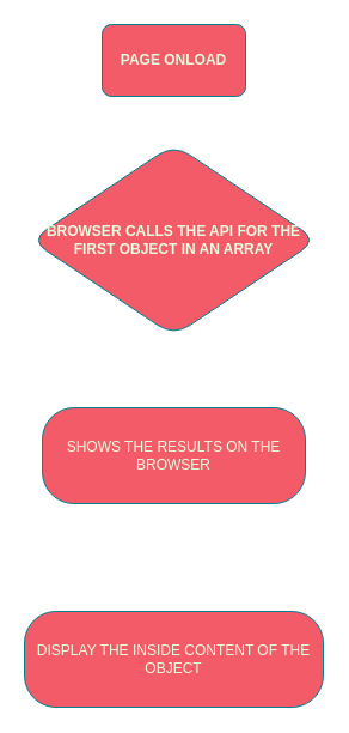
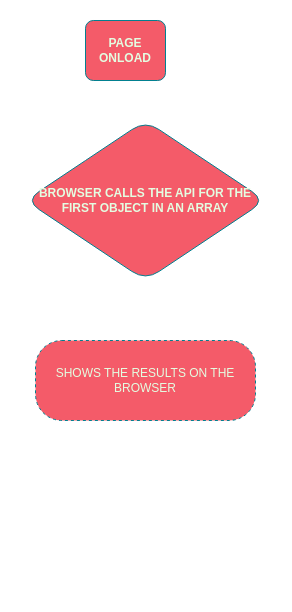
- <mxCell id="3" value="&lt;b&gt;PAGE ONLOAD&lt;/b&gt;" style="rounded=1;whiteSpace=wrap;html=1;strokeColor=#028090;fontColor=#E4FDE1;fillColor=#F45B69;arcSize=13;" vertex="1" parent="1"><mxGeometry x="85" y="20" width="120" height="60" as="geometry" /></mxCell>
+ <mxCell id="3" value="&lt;b&gt;PAGE ONLOAD&lt;/b&gt;" style="rounded=1;whiteSpace=wrap;html=1;strokeColor=#028090;fontColor=#E4FDE1;fillColor=#F45B69;arcSize=13;" vertex="1" parent="1"><mxGeometry x="85" y="20" width="80" height="60" as="geometry" /></mxCell>
- <mxCell id="6" value="SHOWS THE RESULTS ON THE BROWSER" style="whiteSpace=wrap;html=1;fillColor=#F45B69;strokeColor=#028090;fontColor=#E4FDE1;rounded=1;arcSize=33;" vertex="1" parent="1"><mxGeometry x="35" y="340" width="220" height="80" as="geometry" /></mxCell>
+ <mxCell id="6" value="SHOWS THE RESULTS ON THE BROWSER" style="whiteSpace=wrap;html=1;fillColor=#F45B69;strokeColor=#028090;fontColor=#E4FDE1;rounded=1;arcSize=33;dashed=1;" vertex="1" parent="1"><mxGeometry x="35" y="340" width="220" height="80" as="geometry" /></mxCell>
- <mxCell id="7" value="DISPLAY THE INSIDE CONTENT OF THE OBJECT" style="whiteSpace=wrap;html=1;fillColor=#F45B69;strokeColor=#028090;fontColor=#E4FDE1;rounded=1;arcSize=33;" vertex="1" parent="1"><mxGeometry x="20" y="510" width="250" height="80" as="geometry" /></mxCell>
